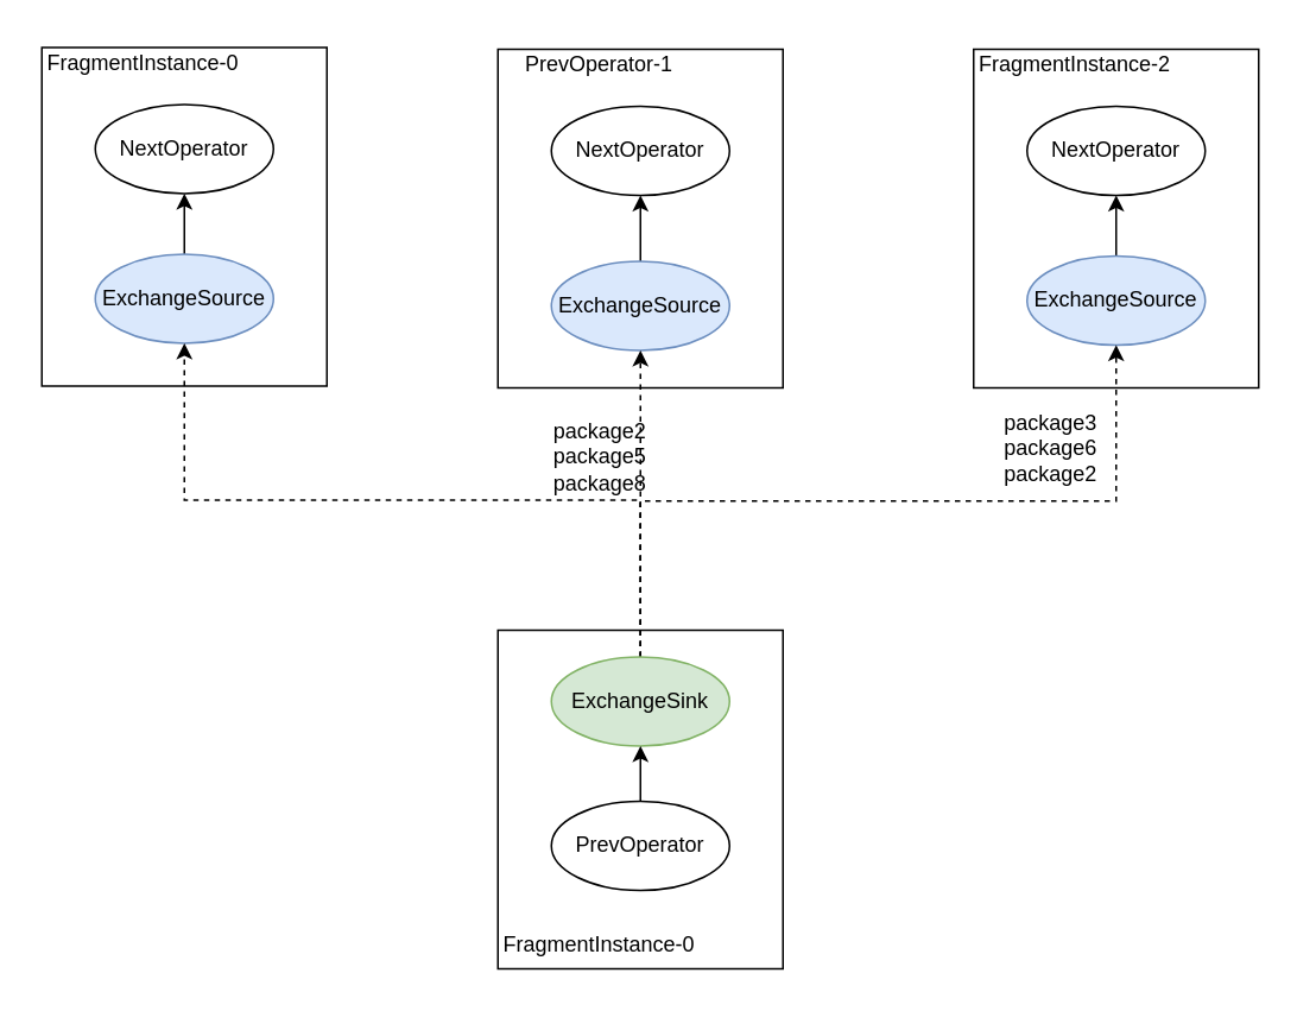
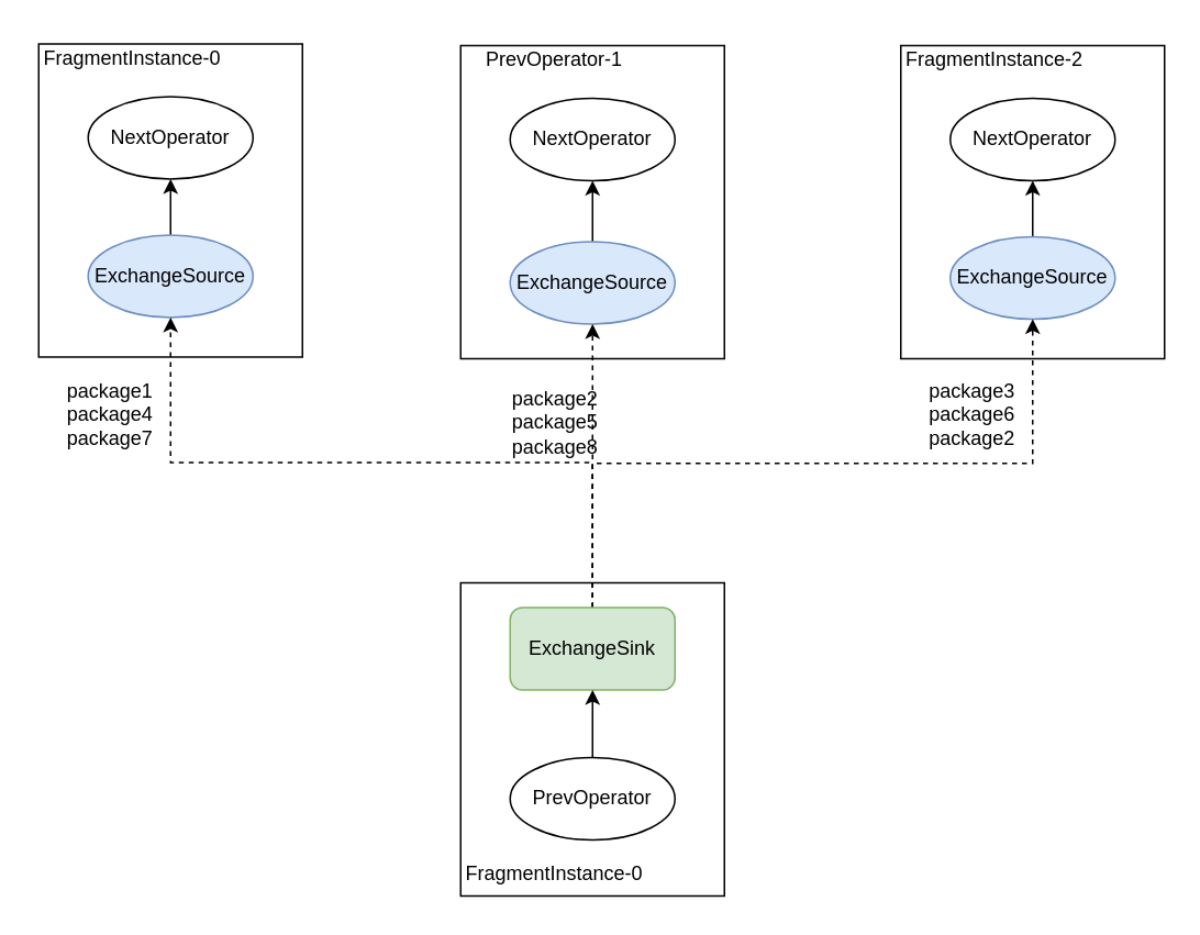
+ <mxCell id="25" value="package1&lt;br&gt;package4&lt;br&gt;package7" style="text;html=1;strokeColor=none;fillColor=none;align=center;verticalAlign=middle;whiteSpace=wrap;rounded=0;" parent="1" vertex="1"><mxGeometry x="30" y="228" width="73" height="45" as="geometry" /></mxCell>
- <mxCell id="21" value="ExchangeSink" style="ellipse;whiteSpace=wrap;html=1;fillColor=#d5e8d4;strokeColor=#82b366;" parent="1" vertex="1"><mxGeometry x="309" y="368" width="100" height="50" as="geometry" /></mxCell>
+ <mxCell id="21" value="ExchangeSink" style="whiteSpace=wrap;html=1;fillColor=#d5e8d4;strokeColor=#82b366;rounded=1;" parent="1" vertex="1"><mxGeometry x="309" y="368" width="100" height="50" as="geometry" /></mxCell>
- <mxCell id="23" value="PrevOperator" style="ellipse;whiteSpace=wrap;html=1;" parent="1" vertex="1"><mxGeometry x="309" y="449" width="100" height="50" as="geometry" /></mxCell>
+ <mxCell id="23" value="PrevOperator" style="ellipse;whiteSpace=wrap;html=1;" parent="1" vertex="1"><mxGeometry x="309" y="459" width="100" height="50" as="geometry" /></mxCell>
